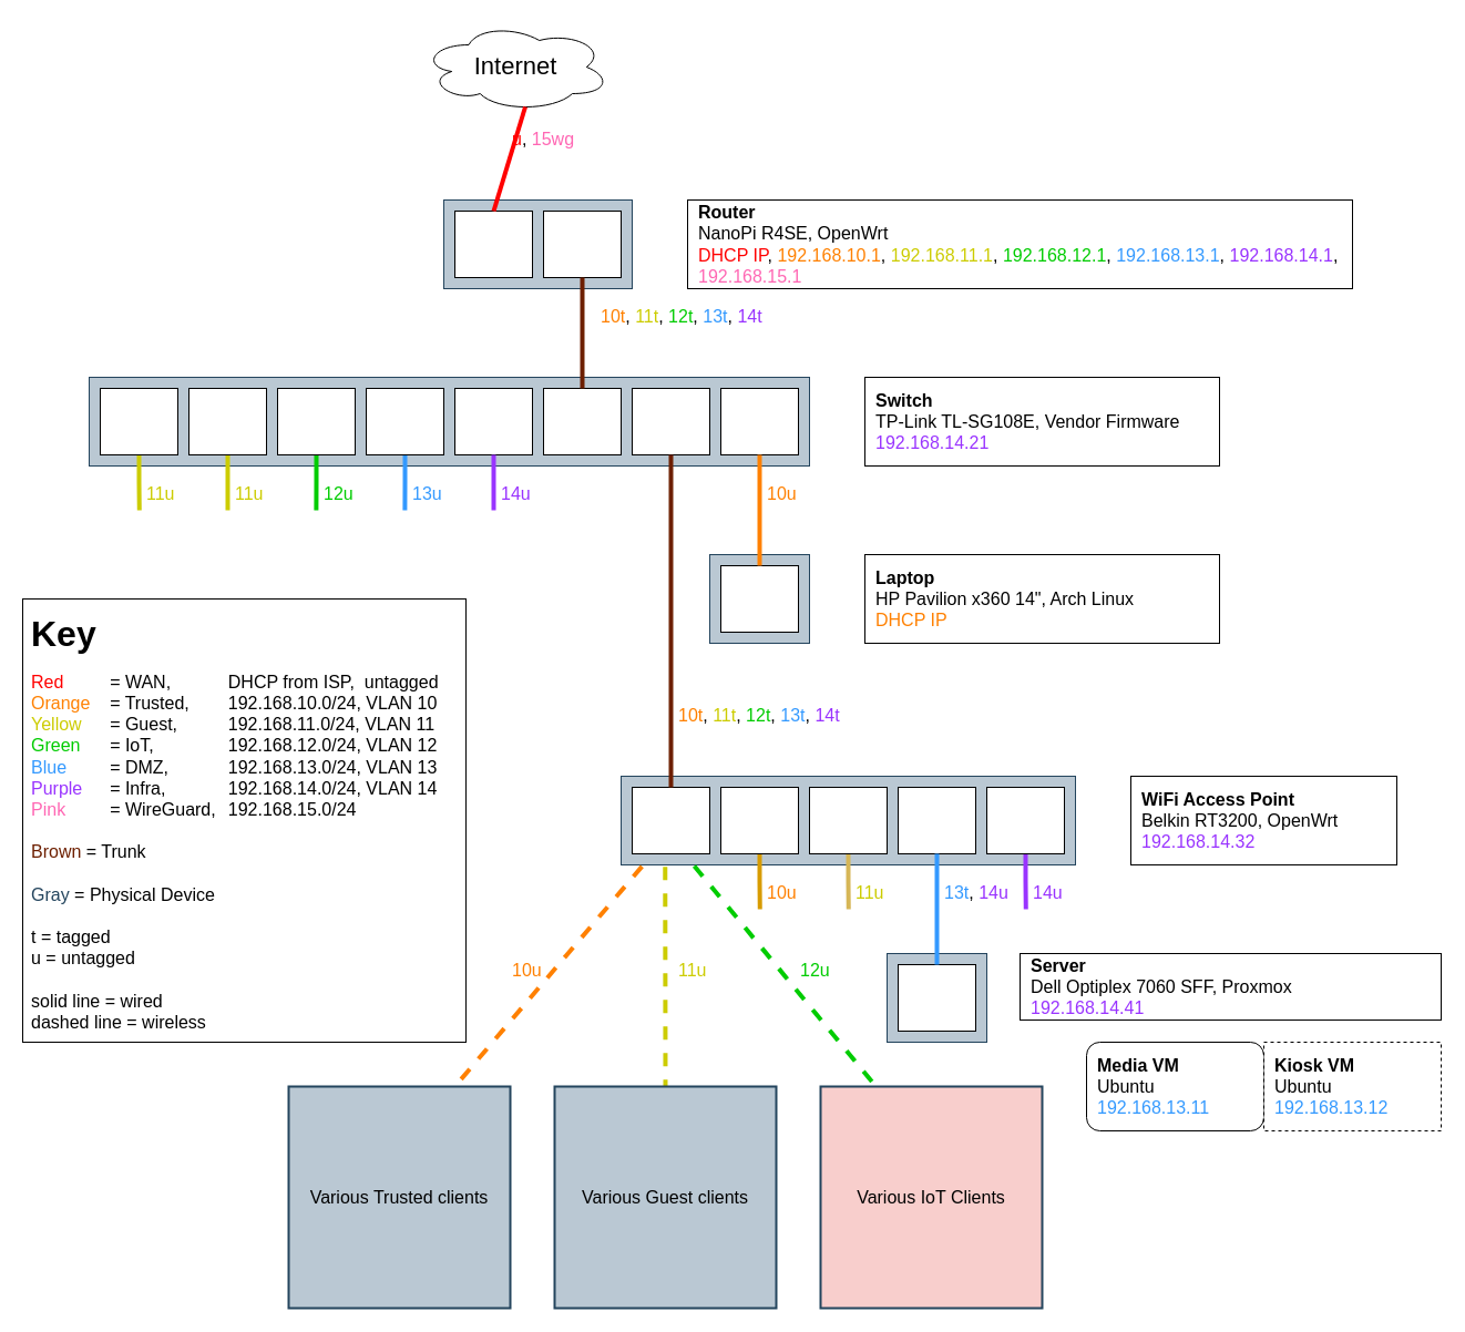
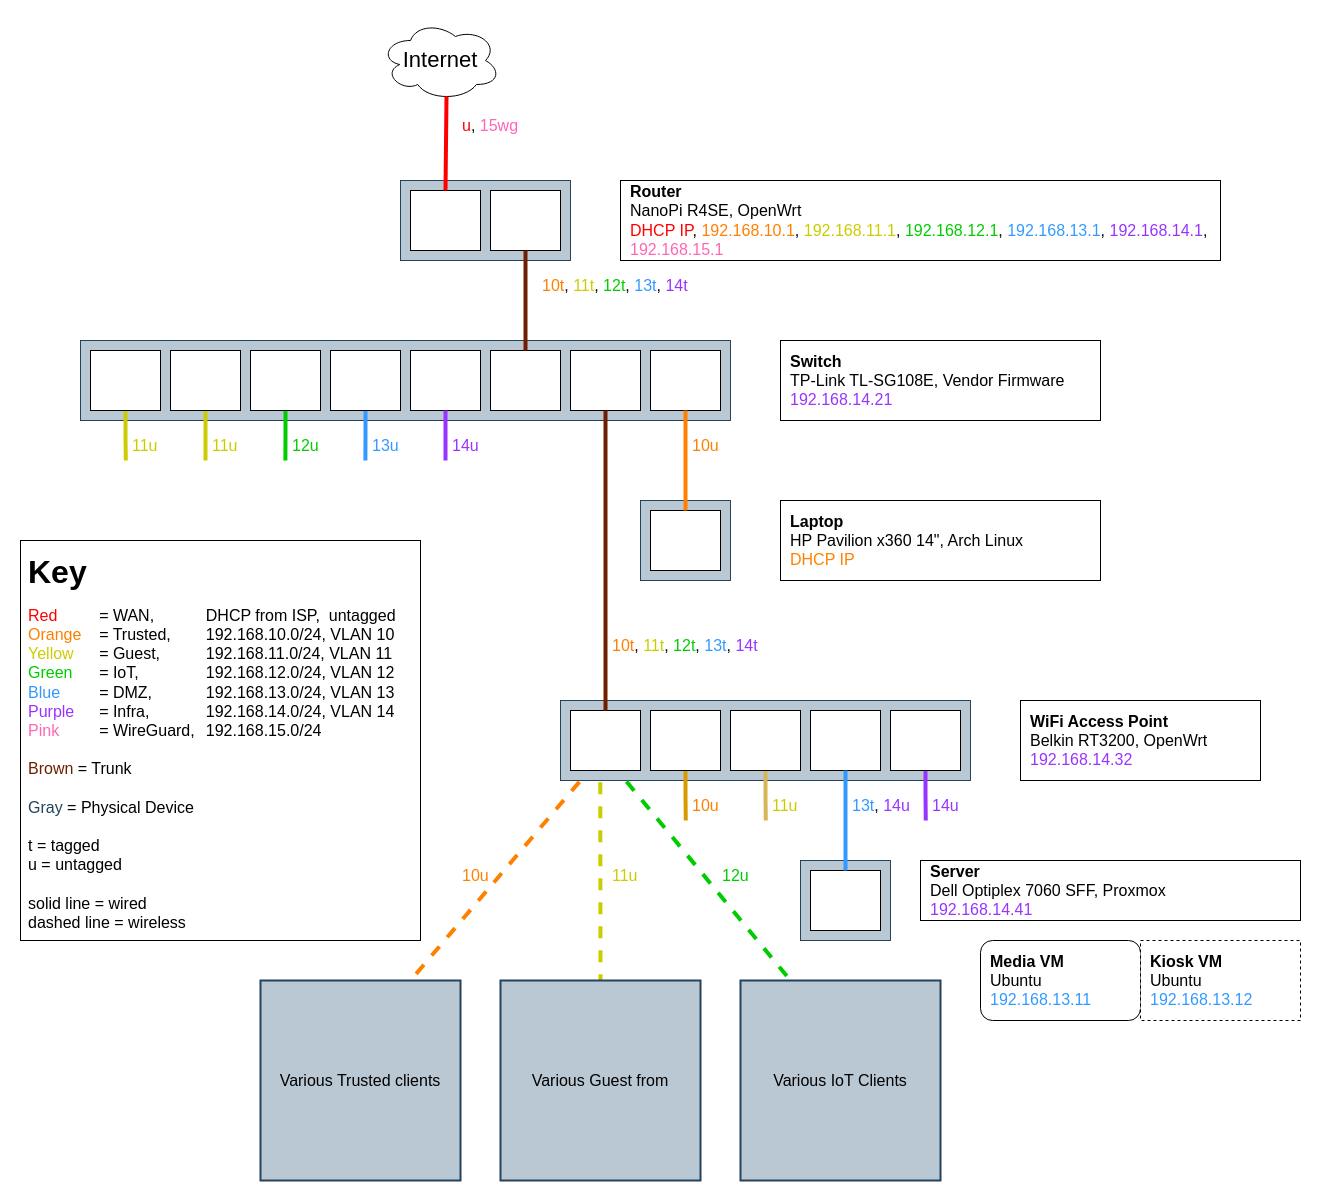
- <mxCell id="3" value="&lt;font style=&quot;font-size: 22px;&quot;&gt;Internet&lt;/font&gt;" style="ellipse;shape=cloud;whiteSpace=wrap;html=1;" parent="1" vertex="1"><mxGeometry x="380" y="20" width="170" height="80" as="geometry" /></mxCell>
+ <mxCell id="3" value="&lt;font style=&quot;font-size: 22px;&quot;&gt;Internet&lt;/font&gt;" style="ellipse;shape=cloud;whiteSpace=wrap;html=1;" parent="1" vertex="1"><mxGeometry x="380" y="20" width="120" height="80" as="geometry" /></mxCell>
- <mxCell id="44" value="&lt;font color=&quot;#000000&quot; style=&quot;font-size: 16px;&quot;&gt;Various Guest clients&lt;/font&gt;" style="rounded=0;whiteSpace=wrap;html=1;strokeColor=#23445d;strokeWidth=2;fontSize=16;fillColor=#bac8d3;" parent="1" vertex="1"><mxGeometry x="500" y="980" width="200" height="200" as="geometry" /></mxCell>
+ <mxCell id="44" value="&lt;font color=&quot;#000000&quot; style=&quot;font-size: 16px;&quot;&gt;Various Guest from&lt;/font&gt;" style="rounded=0;whiteSpace=wrap;html=1;strokeColor=#23445d;strokeWidth=2;fontSize=16;fillColor=#bac8d3;" parent="1" vertex="1"><mxGeometry x="500" y="980" width="200" height="200" as="geometry" /></mxCell>
- <mxCell id="45" value="&lt;font color=&quot;#000000&quot; style=&quot;font-size: 16px;&quot;&gt;Various IoT Clients&lt;/font&gt;" style="rounded=0;whiteSpace=wrap;html=1;strokeColor=#23445d;strokeWidth=2;fontSize=16;fillColor=#f8cecc;" parent="1" vertex="1"><mxGeometry x="740" y="980" width="200" height="200" as="geometry" /></mxCell>
+ <mxCell id="45" value="&lt;font color=&quot;#000000&quot; style=&quot;font-size: 16px;&quot;&gt;Various IoT Clients&lt;/font&gt;" style="rounded=0;whiteSpace=wrap;html=1;strokeColor=#23445d;strokeWidth=2;fontSize=16;fillColor=#bac8d3;" parent="1" vertex="1"><mxGeometry x="740" y="980" width="200" height="200" as="geometry" /></mxCell>
